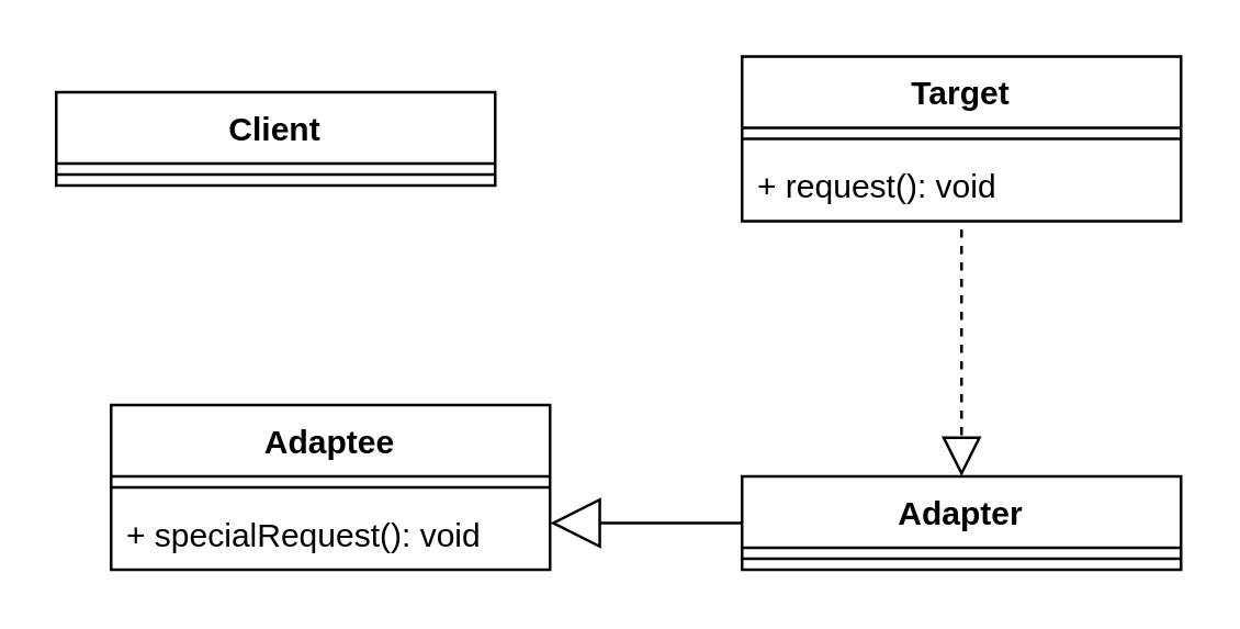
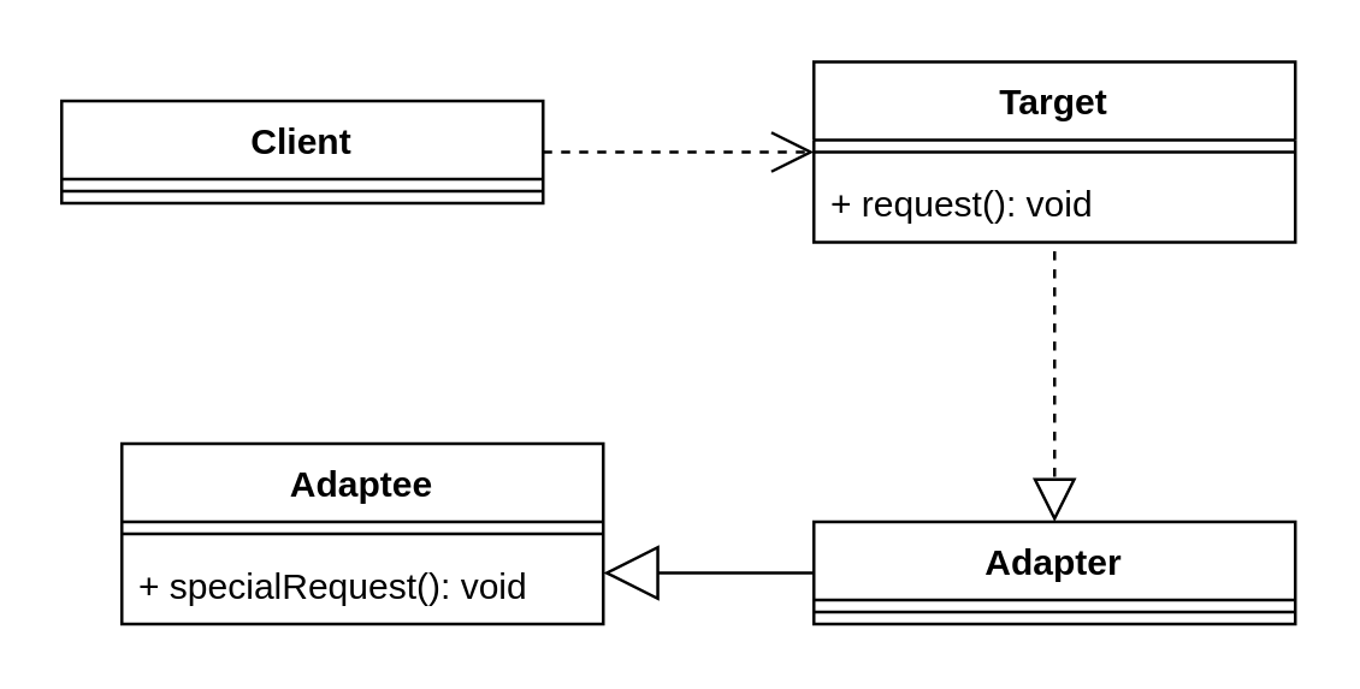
+ <mxCell id="7" value="" style="endArrow=open;endSize=12;dashed=1;html=1;rounded=0;exitX=1;exitY=0.5;exitDx=0;exitDy=0;entryX=0;entryY=0.5;entryDx=0;entryDy=0;" edge="1" parent="1" source="2" target="4"><mxGeometry width="160" relative="1" as="geometry"><mxPoint x="380.96" y="173" as="sourcePoint" /><mxPoint x="249.96" y="174" as="targetPoint" /></mxGeometry></mxCell>
